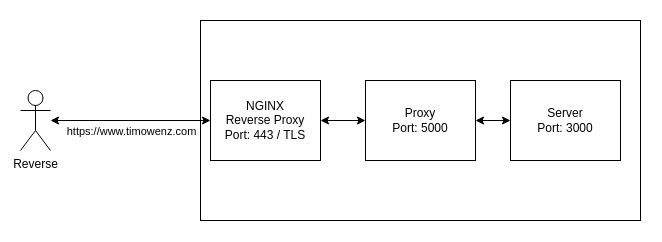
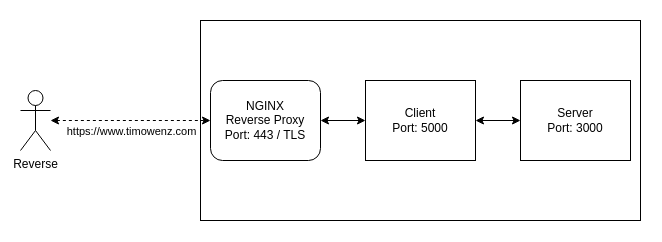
- <mxCell id="9" style="edgeStyle=orthogonalEdgeStyle;rounded=0;orthogonalLoop=1;jettySize=auto;html=1;entryX=0;entryY=0.5;entryDx=0;entryDy=0;startArrow=classic;startFill=1;" parent="1" source="11" target="7" edge="1"><mxGeometry relative="1" as="geometry" /></mxCell>
+ <mxCell id="9" style="edgeStyle=orthogonalEdgeStyle;rounded=0;orthogonalLoop=1;jettySize=auto;html=1;entryX=0;entryY=0.5;entryDx=0;entryDy=0;startArrow=classic;startFill=1;dashed=1;" parent="1" source="11" target="7" edge="1"><mxGeometry relative="1" as="geometry" /></mxCell>
- <mxCell id="7" value="NGINX&lt;br&gt;Reverse Proxy&lt;br&gt;Port: 443 / TLS" style="html=1;whiteSpace=wrap;" parent="2" vertex="1"><mxGeometry x="10" y="60" width="110" height="80" as="geometry" /></mxCell>
+ <mxCell id="7" value="NGINX&lt;br&gt;Reverse Proxy&lt;br&gt;Port: 443 / TLS" style="html=1;whiteSpace=wrap;rounded=1;" parent="2" vertex="1"><mxGeometry x="10" y="60" width="110" height="80" as="geometry" /></mxCell>
- <mxCell id="5" value="Proxy&lt;br&gt;Port: 5000" style="html=1;whiteSpace=wrap;" parent="2" vertex="1"><mxGeometry x="165" y="60" width="110" height="80" as="geometry" /></mxCell>
+ <mxCell id="5" value="Client&lt;br&gt;Port: 5000" style="html=1;whiteSpace=wrap;" parent="2" vertex="1"><mxGeometry x="165" y="60" width="110" height="80" as="geometry" /></mxCell>
- <mxCell id="8" value="Server&lt;br&gt;Port: 3000" style="html=1;whiteSpace=wrap;" parent="2" vertex="1"><mxGeometry x="310" y="60" width="110" height="80" as="geometry" /></mxCell>
+ <mxCell id="8" value="Server&lt;br&gt;Port: 3000" style="html=1;whiteSpace=wrap;" parent="2" vertex="1"><mxGeometry x="320" y="60" width="110" height="80" as="geometry" /></mxCell>
